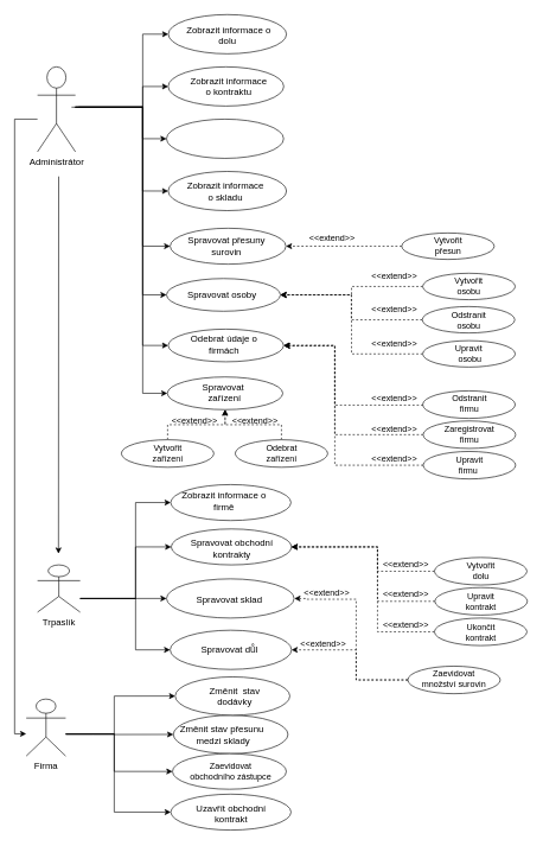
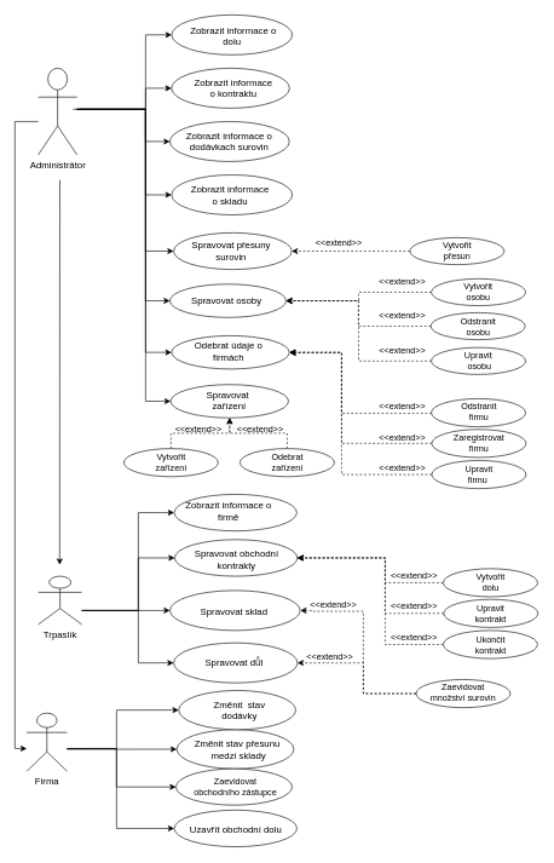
+ <mxCell id="10" value="&lt;font style=&quot;font-size: 13px;&quot;&gt;Zobrazit informace o dodávkach surovin&lt;/font&gt;" style="text;html=1;strokeColor=none;fillColor=none;align=center;verticalAlign=middle;whiteSpace=wrap;rounded=0;fontSize=13;" parent="1" vertex="1"><mxGeometry x="243.225" y="180.575" width="145.103" height="27.527" as="geometry" /></mxCell>
- <mxCell id="41" value="&lt;font style=&quot;font-size: 13px;&quot;&gt;Změnit stav přesunu &amp;nbsp;medzi sklady&lt;/font&gt;" style="text;html=1;strokeColor=none;fillColor=none;align=center;verticalAlign=middle;whiteSpace=wrap;rounded=0;fontSize=13;" parent="1" vertex="1"><mxGeometry x="250.93" y="1017.11" width="120.59" height="27.53" as="geometry" /></mxCell>
+ <mxCell id="41" value="&lt;font style=&quot;font-size: 13px;&quot;&gt;Změnit stav přesunu &amp;nbsp;medzi sklady&lt;/font&gt;" style="text;html=1;strokeColor=none;fillColor=none;align=center;verticalAlign=middle;whiteSpace=wrap;rounded=0;fontSize=13;" parent="1" vertex="1"><mxGeometry x="265.93" y="1017.11" width="120.59" height="27.53" as="geometry" /></mxCell>
- <mxCell id="108" value="&lt;font style=&quot;font-size: 13px;&quot;&gt;Uzavřít obchodní kontrakt&lt;/font&gt;" style="text;html=1;strokeColor=none;fillColor=none;align=center;verticalAlign=middle;whiteSpace=wrap;rounded=0;fontSize=13;" vertex="1" parent="1"><mxGeometry x="252.29" y="1128.465" width="145.103" height="27.527" as="geometry" /></mxCell>
+ <mxCell id="108" value="&lt;font style=&quot;font-size: 13px;&quot;&gt;Uzavřít obchodní dolu&lt;/font&gt;" style="text;html=1;strokeColor=none;fillColor=none;align=center;verticalAlign=middle;whiteSpace=wrap;rounded=0;fontSize=13;" vertex="1" parent="1"><mxGeometry x="252.29" y="1128.465" width="145.103" height="27.527" as="geometry" /></mxCell>
